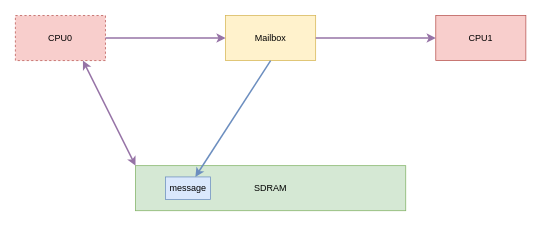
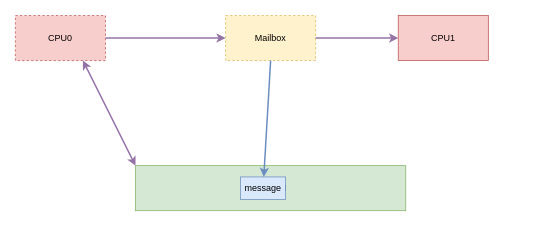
- <mxCell id="4" value="Mailbox" style="rounded=0;whiteSpace=wrap;html=1;fillColor=#fff2cc;strokeColor=#d6b656;" vertex="1" parent="1"><mxGeometry x="300" y="20" width="120" height="60" as="geometry" /></mxCell>
+ <mxCell id="4" value="Mailbox" style="rounded=0;whiteSpace=wrap;html=1;fillColor=#fff2cc;strokeColor=#d6b656;dashed=1;" vertex="1" parent="1"><mxGeometry x="300" y="20" width="120" height="60" as="geometry" /></mxCell>
- <mxCell id="3" value="CPU1" style="rounded=0;whiteSpace=wrap;html=1;fillColor=#f8cecc;strokeColor=#b85450;" vertex="1" parent="1"><mxGeometry x="580" y="20" width="120" height="60" as="geometry" /></mxCell>
+ <mxCell id="3" value="CPU1" style="rounded=0;whiteSpace=wrap;html=1;fillColor=#f8cecc;strokeColor=#b85450;" vertex="1" parent="1"><mxGeometry x="530" y="20" width="120" height="60" as="geometry" /></mxCell>
- <mxCell id="10" value="message" style="rounded=0;whiteSpace=wrap;html=1;fillColor=#dae8fc;strokeColor=#6c8ebf;" vertex="1" parent="1"><mxGeometry x="220" y="235" width="60" height="30" as="geometry" /></mxCell>
+ <mxCell id="10" value="message" style="rounded=0;whiteSpace=wrap;html=1;fillColor=#dae8fc;strokeColor=#6c8ebf;" vertex="1" parent="1"><mxGeometry x="320" y="235" width="60" height="30" as="geometry" /></mxCell>
